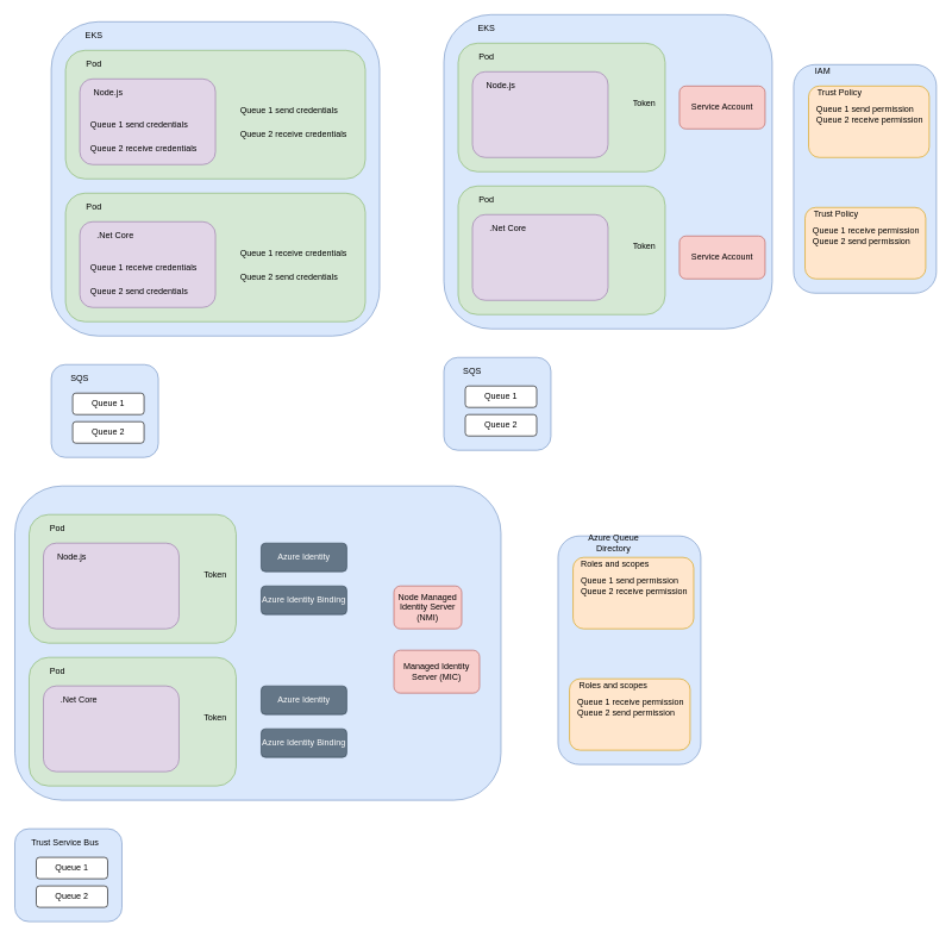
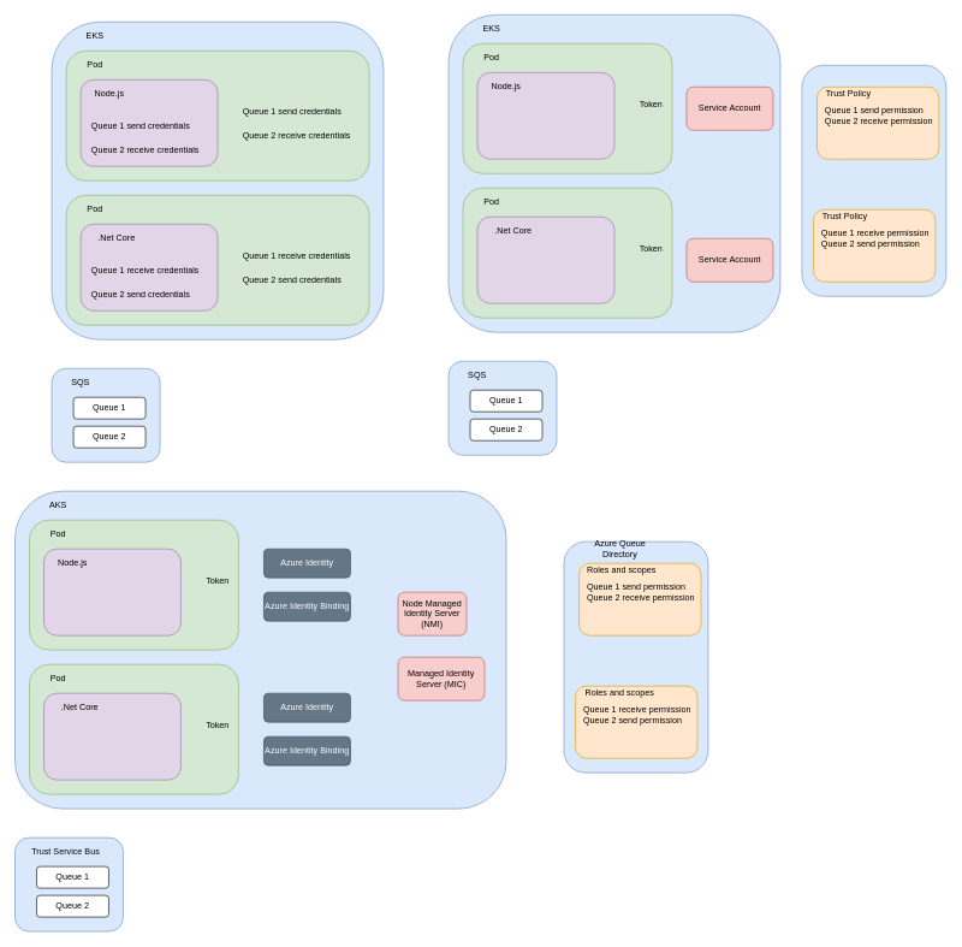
- <mxCell id="40" value="IAM" style="text;html=1;strokeColor=none;fillColor=none;align=center;verticalAlign=middle;whiteSpace=wrap;rounded=0;" vertex="1" parent="1"><mxGeometry x="1132" y="90" width="40" height="20" as="geometry" /></mxCell>
+ <mxCell id="62" value="AKS" style="text;html=1;strokeColor=none;fillColor=none;align=center;verticalAlign=middle;whiteSpace=wrap;rounded=0;" vertex="1" parent="1"><mxGeometry x="60" y="690" width="40" height="20" as="geometry" /></mxCell>
